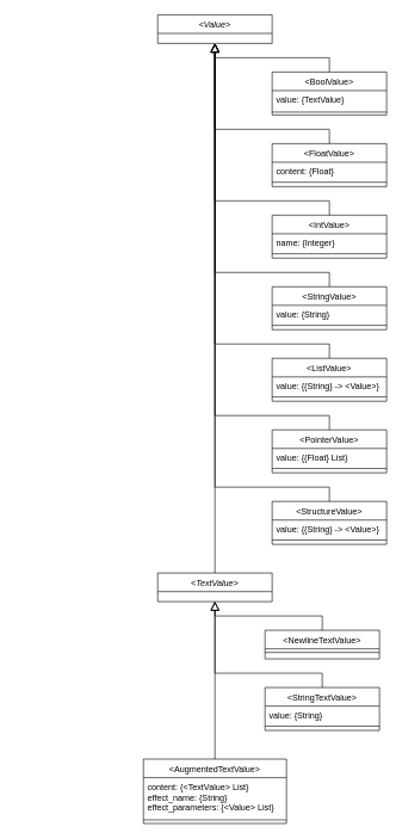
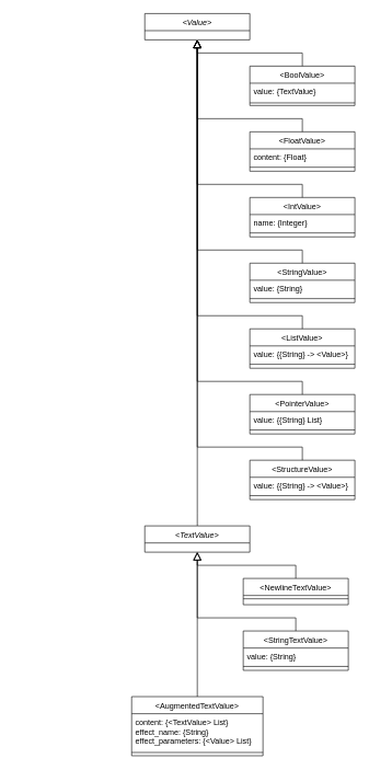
- <mxCell id="24" value="value: {{Float} List}" style="text;align=left;verticalAlign=top;spacingLeft=4;spacingRight=4;overflow=hidden;rotatable=0;points=[[0,0.5],[1,0.5]];portConstraint=eastwest;" vertex="1" parent="23"><mxGeometry y="26" width="160" height="24" as="geometry" /></mxCell>
+ <mxCell id="24" value="value: {{String} List}" style="text;align=left;verticalAlign=top;spacingLeft=4;spacingRight=4;overflow=hidden;rotatable=0;points=[[0,0.5],[1,0.5]];portConstraint=eastwest;" vertex="1" parent="23"><mxGeometry y="26" width="160" height="24" as="geometry" /></mxCell>
